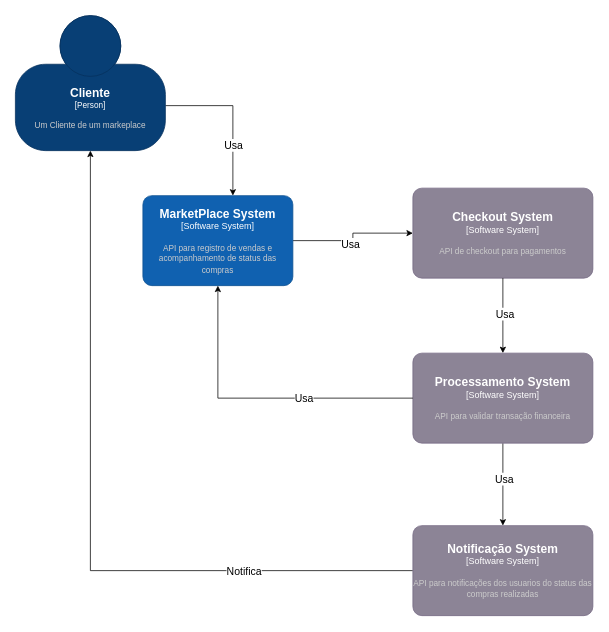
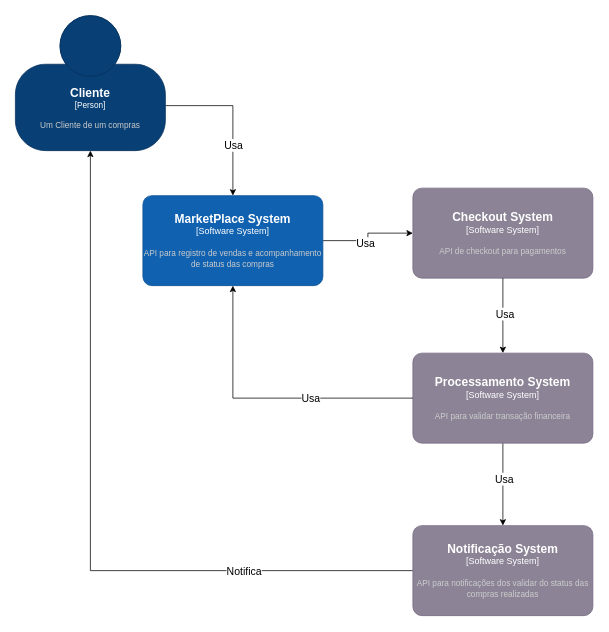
- <mxCell id="4" value="&lt;font style=&quot;font-size: 16px&quot;&gt;&lt;b&gt;Cliente&lt;/b&gt;&lt;/font&gt;&lt;div&gt;[Person]&lt;/div&gt;&lt;br&gt;&lt;div&gt;&lt;font style=&quot;font-size: 11px&quot;&gt;&lt;font color=&quot;#cccccc&quot;&gt;Um Cliente de um markeplace&lt;/font&gt;&lt;/div&gt;" style="html=1;fontSize=11;dashed=0;whiteSpace=wrap;fillColor=#083F75;strokeColor=#06315C;fontColor=#ffffff;shape=mxgraph.c4.person2;align=center;metaEdit=1;points=[[0.5,0,0],[1,0.5,0],[1,0.75,0],[0.75,1,0],[0.5,1,0],[0.25,1,0],[0,0.75,0],[0,0.5,0]];resizable=0;" parent="1" vertex="1"><mxGeometry x="20" y="20" width="200" height="180" as="geometry" /></mxCell>
+ <mxCell id="4" value="&lt;font style=&quot;font-size: 16px&quot;&gt;&lt;b&gt;Cliente&lt;/b&gt;&lt;/font&gt;&lt;div&gt;[Person]&lt;/div&gt;&lt;br&gt;&lt;div&gt;&lt;font style=&quot;font-size: 11px&quot;&gt;&lt;font color=&quot;#cccccc&quot;&gt;Um Cliente de um compras&lt;/font&gt;&lt;/div&gt;" style="html=1;fontSize=11;dashed=0;whiteSpace=wrap;fillColor=#083F75;strokeColor=#06315C;fontColor=#ffffff;shape=mxgraph.c4.person2;align=center;metaEdit=1;points=[[0.5,0,0],[1,0.5,0],[1,0.75,0],[0.75,1,0],[0.5,1,0],[0.25,1,0],[0,0.75,0],[0,0.5,0]];resizable=0;" parent="1" vertex="1"><mxGeometry x="20" y="20" width="200" height="180" as="geometry" /></mxCell>
- <mxCell id="7" value="&lt;font style=&quot;font-size: 16px&quot;&gt;&lt;b&gt;MarketPlace System&lt;/b&gt;&lt;/font&gt;&lt;div&gt;[Software System]&lt;/div&gt;&lt;br&gt;&lt;div&gt;&lt;font style=&quot;font-size: 11px&quot;&gt;&lt;font color=&quot;#cccccc&quot;&gt;API para registro de vendas e acompanhamento de status das compras&lt;/font&gt;&lt;/div&gt;" style="rounded=1;whiteSpace=wrap;html=1;labelBackgroundColor=none;fillColor=#1061B0;fontColor=#ffffff;align=center;arcSize=10;strokeColor=#0D5091;metaEdit=1;resizable=0;points=[[0.25,0,0],[0.5,0,0],[0.75,0,0],[1,0.25,0],[1,0.5,0],[1,0.75,0],[0.75,1,0],[0.5,1,0],[0.25,1,0],[0,0.75,0],[0,0.5,0],[0,0.25,0]];" parent="1" vertex="1"><mxGeometry x="190" y="260" width="200" height="120" as="geometry" /></mxCell>
+ <mxCell id="7" value="&lt;font style=&quot;font-size: 16px&quot;&gt;&lt;b&gt;MarketPlace System&lt;/b&gt;&lt;/font&gt;&lt;div&gt;[Software System]&lt;/div&gt;&lt;br&gt;&lt;div&gt;&lt;font style=&quot;font-size: 11px&quot;&gt;&lt;font color=&quot;#cccccc&quot;&gt;API para registro de vendas e acompanhamento de status das compras&lt;/font&gt;&lt;/div&gt;" style="rounded=1;whiteSpace=wrap;html=1;labelBackgroundColor=none;fillColor=#1061B0;fontColor=#ffffff;align=center;arcSize=10;strokeColor=#0D5091;metaEdit=1;resizable=0;points=[[0.25,0,0],[0.5,0,0],[0.75,0,0],[1,0.25,0],[1,0.5,0],[1,0.75,0],[0.75,1,0],[0.5,1,0],[0.25,1,0],[0,0.75,0],[0,0.5,0],[0,0.25,0]];" parent="1" vertex="1"><mxGeometry x="190" y="260" width="240" height="120" as="geometry" /></mxCell>
- <mxCell id="13" value="&lt;font style=&quot;font-size: 16px&quot;&gt;&lt;b&gt;Notificação System&lt;/b&gt;&lt;/font&gt;&lt;div&gt;[Software System]&lt;/div&gt;&lt;br&gt;&lt;div&gt;&lt;font style=&quot;font-size: 11px&quot;&gt;&lt;font color=&quot;#cccccc&quot;&gt;API para notificações dos usuarios do status das compras realizadas&lt;/font&gt;&lt;/div&gt;" style="rounded=1;whiteSpace=wrap;html=1;labelBackgroundColor=none;fillColor=#8C8496;fontColor=#ffffff;align=center;arcSize=10;strokeColor=#736782;metaEdit=1;resizable=0;points=[[0.25,0,0],[0.5,0,0],[0.75,0,0],[1,0.25,0],[1,0.5,0],[1,0.75,0],[0.75,1,0],[0.5,1,0],[0.25,1,0],[0,0.75,0],[0,0.5,0],[0,0.25,0]];" parent="1" vertex="1"><mxGeometry x="550" y="700" width="240" height="120" as="geometry" /></mxCell>
+ <mxCell id="13" value="&lt;font style=&quot;font-size: 16px&quot;&gt;&lt;b&gt;Notificação System&lt;/b&gt;&lt;/font&gt;&lt;div&gt;[Software System]&lt;/div&gt;&lt;br&gt;&lt;div&gt;&lt;font style=&quot;font-size: 11px&quot;&gt;&lt;font color=&quot;#cccccc&quot;&gt;API para notificações dos validar do status das compras realizadas&lt;/font&gt;&lt;/div&gt;" style="rounded=1;whiteSpace=wrap;html=1;labelBackgroundColor=none;fillColor=#8C8496;fontColor=#ffffff;align=center;arcSize=10;strokeColor=#736782;metaEdit=1;resizable=0;points=[[0.25,0,0],[0.5,0,0],[0.75,0,0],[1,0.25,0],[1,0.5,0],[1,0.75,0],[0.75,1,0],[0.5,1,0],[0.25,1,0],[0,0.75,0],[0,0.5,0],[0,0.25,0]];" parent="1" vertex="1"><mxGeometry x="550" y="700" width="240" height="120" as="geometry" /></mxCell>
